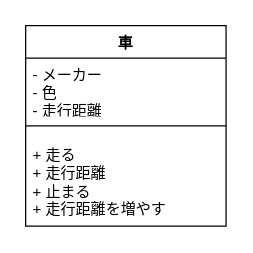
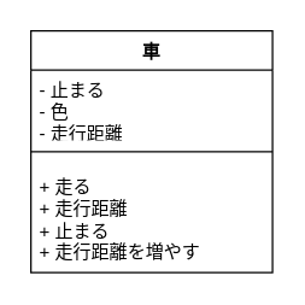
- <mxCell id="3" value="- メーカー&lt;div&gt;- 色&lt;/div&gt;&lt;div&gt;- 走行距離&lt;/div&gt;" style="text;strokeColor=none;fillColor=none;align=left;verticalAlign=top;spacingLeft=4;spacingRight=4;overflow=hidden;rotatable=0;points=[[0,0.5],[1,0.5]];portConstraint=eastwest;whiteSpace=wrap;html=1;" vertex="1" parent="2"><mxGeometry y="26" width="160" height="44" as="geometry" /></mxCell>
+ <mxCell id="3" value="- 止まる&lt;div&gt;- 色&lt;/div&gt;&lt;div&gt;- 走行距離&lt;/div&gt;" style="text;strokeColor=none;fillColor=none;align=left;verticalAlign=top;spacingLeft=4;spacingRight=4;overflow=hidden;rotatable=0;points=[[0,0.5],[1,0.5]];portConstraint=eastwest;whiteSpace=wrap;html=1;" vertex="1" parent="2"><mxGeometry y="26" width="160" height="44" as="geometry" /></mxCell>
